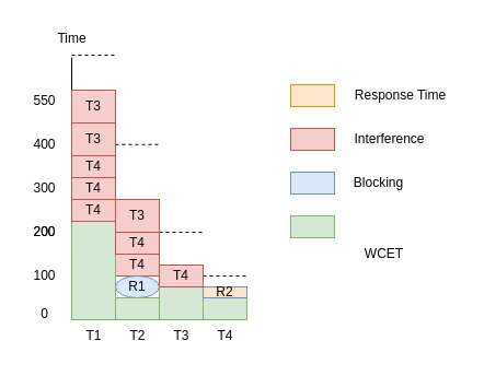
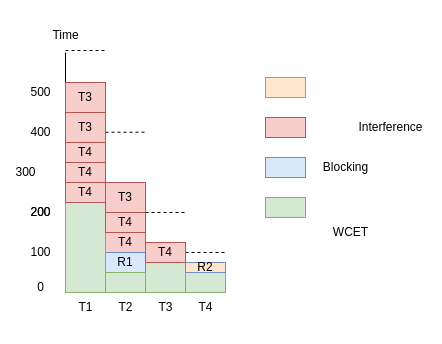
- <mxCell id="13" value="Response Time" style="text;html=1;align=center;verticalAlign=middle;resizable=0;points=[];autosize=1;strokeColor=none;fillColor=none;" vertex="1" parent="1"><mxGeometry x="310" y="72" width="110" height="30" as="geometry" /></mxCell>
- <mxCell id="36" value="550" style="text;html=1;align=center;verticalAlign=middle;resizable=0;points=[];autosize=1;strokeColor=none;fillColor=none;" vertex="1" parent="1"><mxGeometry x="20" y="77" width="40" height="30" as="geometry" /></mxCell>
+ <mxCell id="36" value="500" style="text;html=1;align=center;verticalAlign=middle;resizable=0;points=[];autosize=1;strokeColor=none;fillColor=none;" vertex="1" parent="1"><mxGeometry x="20" y="77" width="40" height="30" as="geometry" /></mxCell>
- <mxCell id="15" value="Interference" style="text;html=1;align=center;verticalAlign=middle;resizable=0;points=[];autosize=1;strokeColor=none;fillColor=none;" vertex="1" parent="1"><mxGeometry x="310" y="112" width="90" height="30" as="geometry" /></mxCell>
+ <mxCell id="15" value="Interference" style="text;html=1;align=center;verticalAlign=middle;resizable=0;points=[];autosize=1;strokeColor=none;fillColor=none;" vertex="1" parent="1"><mxGeometry x="345" y="112" width="90" height="30" as="geometry" /></mxCell>
- <mxCell id="40" value="300" style="text;html=1;align=center;verticalAlign=middle;resizable=0;points=[];autosize=1;strokeColor=none;fillColor=none;" vertex="1" parent="1"><mxGeometry x="20" y="157" width="40" height="30" as="geometry" /></mxCell>
+ <mxCell id="40" value="300" style="text;html=1;align=center;verticalAlign=middle;resizable=0;points=[];autosize=1;strokeColor=none;fillColor=none;" vertex="1" parent="1"><mxGeometry x="5" y="157" width="40" height="30" as="geometry" /></mxCell>
- <mxCell id="21" value="R1" style="ellipse;whiteSpace=wrap;html=1;fillColor=#dae8fc;strokeColor=#6c8ebf;" vertex="1" parent="1"><mxGeometry x="105" y="252" width="40" height="20" as="geometry" /></mxCell>
+ <mxCell id="21" value="R1" style="rounded=0;whiteSpace=wrap;html=1;fillColor=#dae8fc;strokeColor=#6c8ebf;" vertex="1" parent="1"><mxGeometry x="105" y="252" width="40" height="20" as="geometry" /></mxCell>
